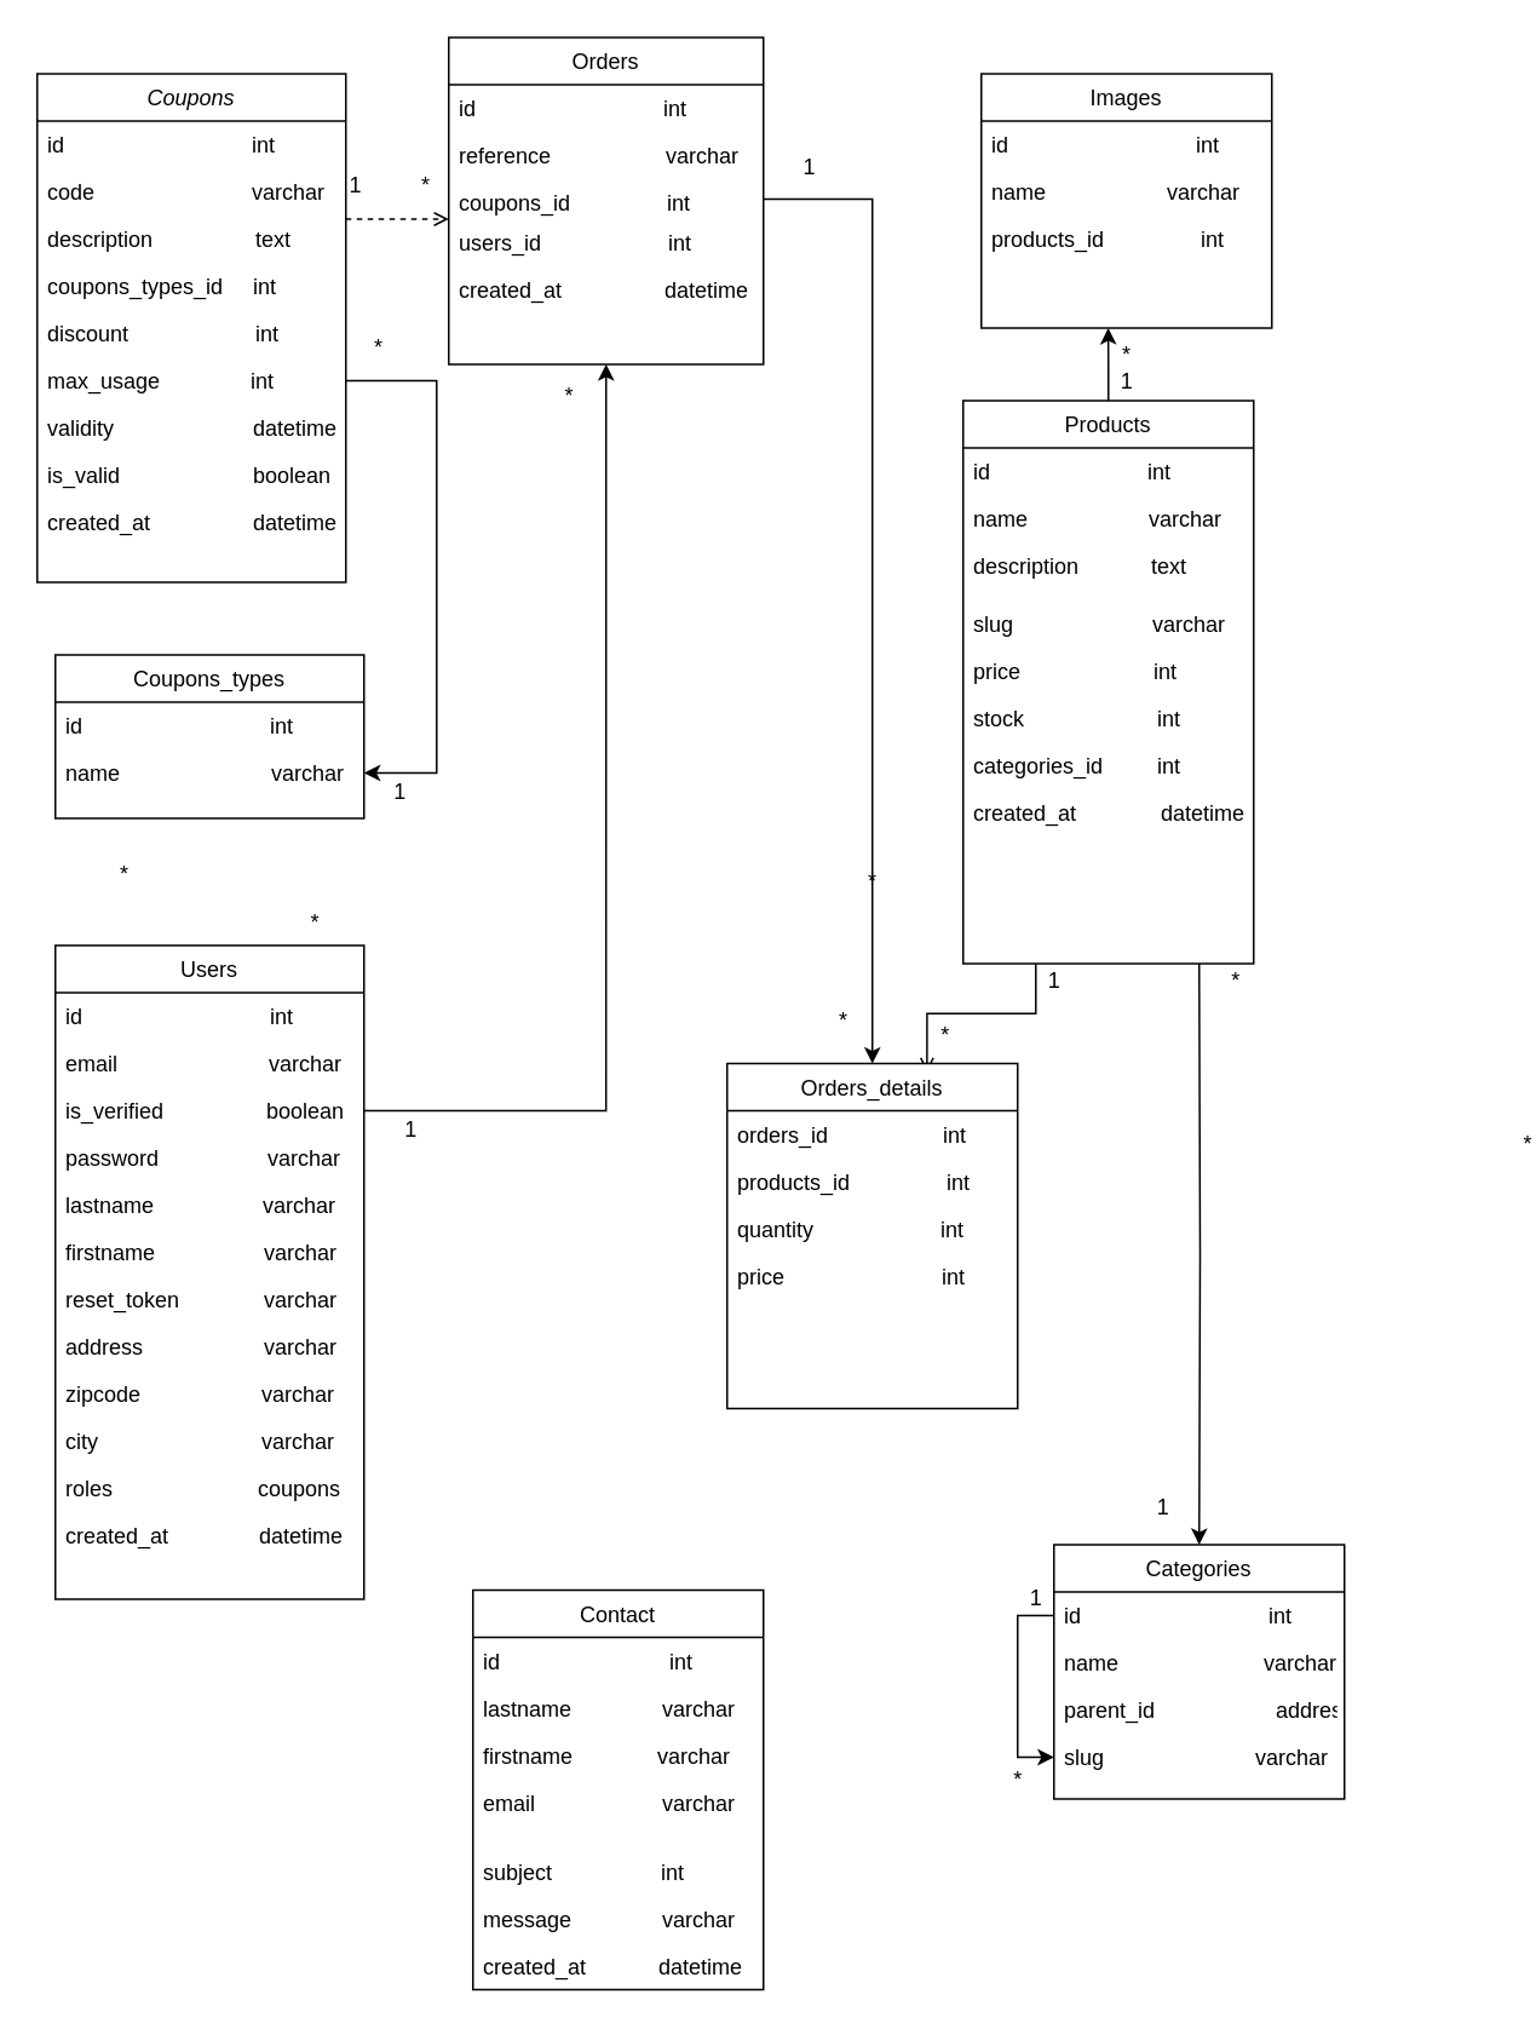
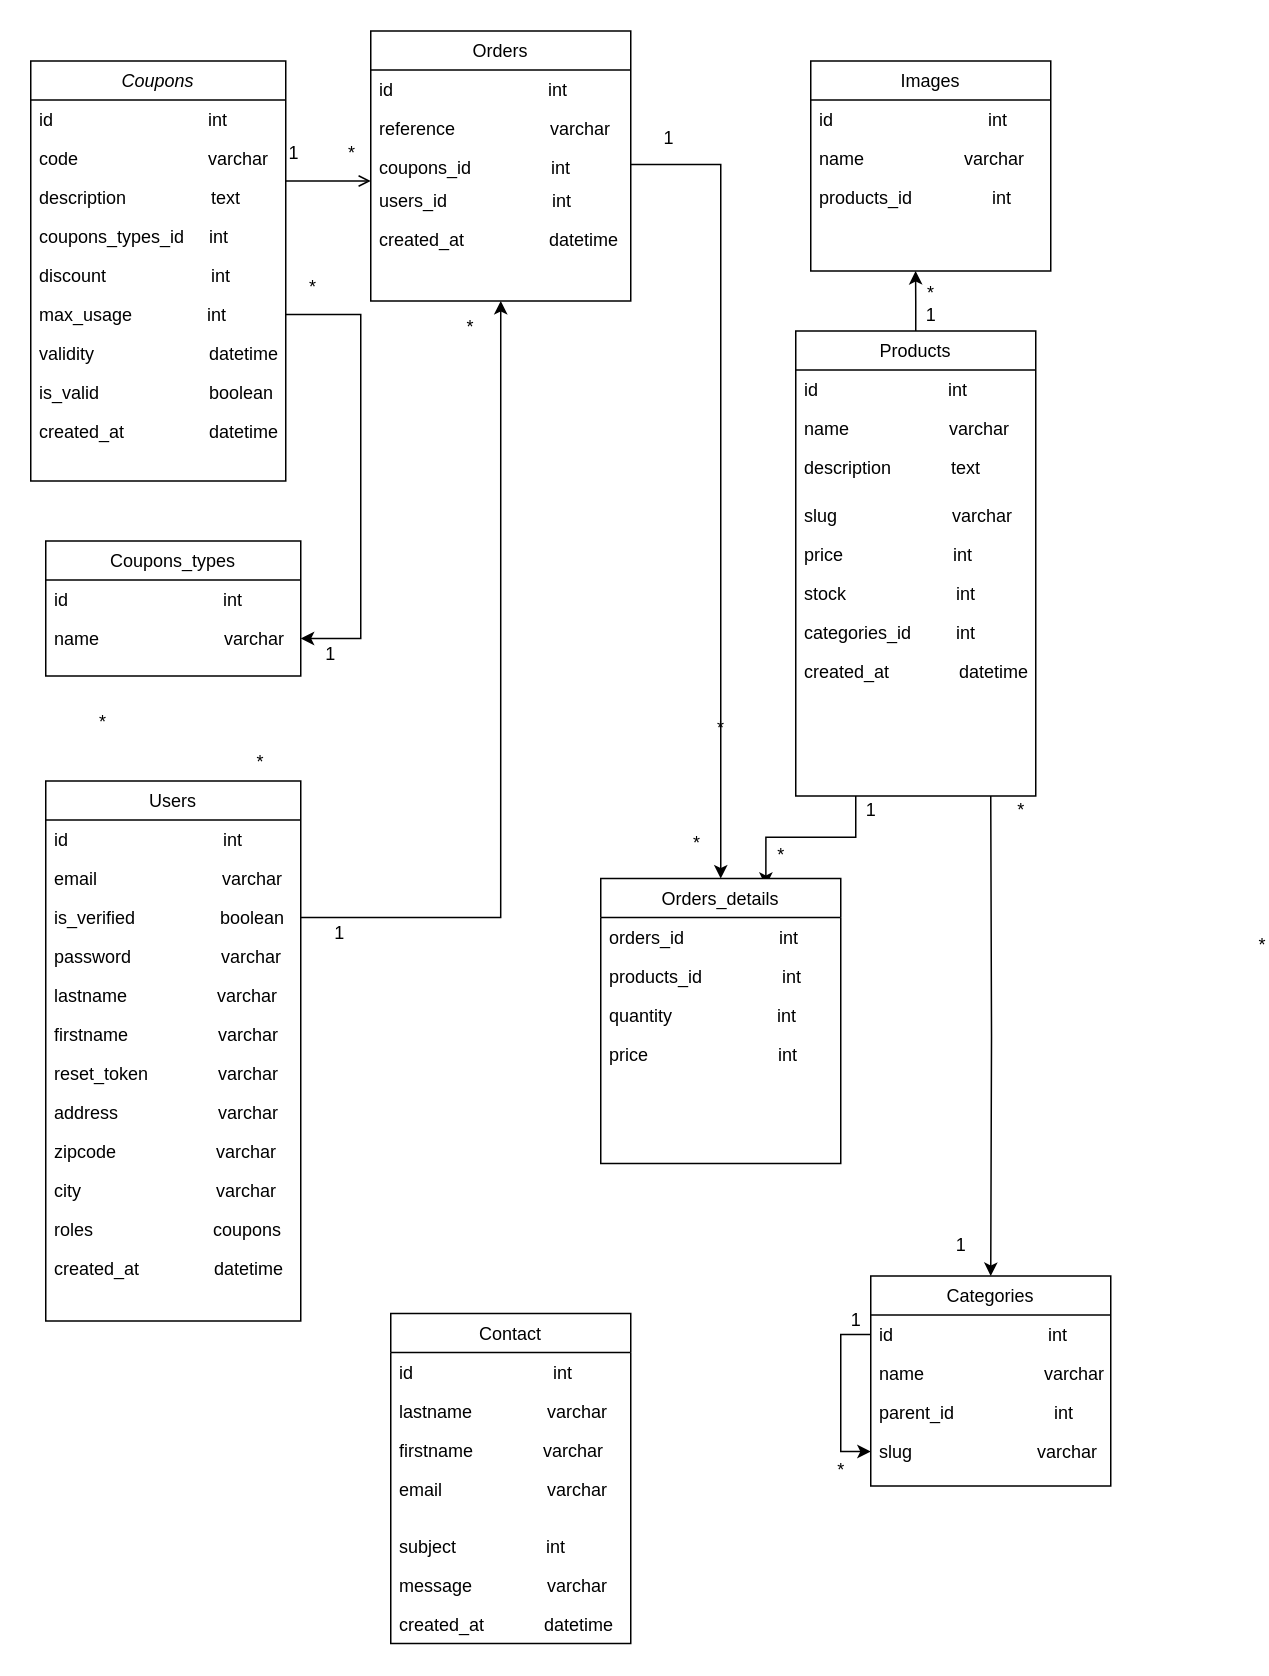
- <mxCell id="18" value="" style="endArrow=open;shadow=0;strokeWidth=1;rounded=0;endFill=1;edgeStyle=elbowEdgeStyle;elbow=vertical;dashed=1;" parent="1" source="2" target="12" edge="1"><mxGeometry x="0.5" y="41" relative="1" as="geometry"><mxPoint x="360" y="192" as="sourcePoint" /><mxPoint x="520" y="192" as="targetPoint" /><mxPoint x="-40" y="32" as="offset" /></mxGeometry></mxCell>
+ <mxCell id="18" value="" style="endArrow=open;shadow=0;strokeWidth=1;rounded=0;endFill=1;edgeStyle=elbowEdgeStyle;elbow=vertical;" parent="1" source="2" target="12" edge="1"><mxGeometry x="0.5" y="41" relative="1" as="geometry"><mxPoint x="360" y="192" as="sourcePoint" /><mxPoint x="520" y="192" as="targetPoint" /><mxPoint x="-40" y="32" as="offset" /></mxGeometry></mxCell>
- <mxCell id="25" style="edgeStyle=orthogonalEdgeStyle;rounded=0;orthogonalLoop=1;jettySize=auto;html=1;exitX=0.25;exitY=1;exitDx=0;exitDy=0;entryX=0.688;entryY=0.026;entryDx=0;entryDy=0;entryPerimeter=0;endArrow=open;" edge="1" parent="1" source="28" target="37"><mxGeometry relative="1" as="geometry" /></mxCell>
+ <mxCell id="25" style="edgeStyle=orthogonalEdgeStyle;rounded=0;orthogonalLoop=1;jettySize=auto;html=1;exitX=0.25;exitY=1;exitDx=0;exitDy=0;entryX=0.688;entryY=0.026;entryDx=0;entryDy=0;entryPerimeter=0;" edge="1" parent="1" source="28" target="37"><mxGeometry relative="1" as="geometry" /></mxCell>
- <mxCell id="46" value="parent_id                    address" style="text;align=left;verticalAlign=top;spacingLeft=4;spacingRight=4;overflow=hidden;rotatable=0;points=[[0,0.5],[1,0.5]];portConstraint=eastwest;" vertex="1" parent="42"><mxGeometry y="78" width="160" height="26" as="geometry" /></mxCell>
+ <mxCell id="46" value="parent_id                    int" style="text;align=left;verticalAlign=top;spacingLeft=4;spacingRight=4;overflow=hidden;rotatable=0;points=[[0,0.5],[1,0.5]];portConstraint=eastwest;" vertex="1" parent="42"><mxGeometry y="78" width="160" height="26" as="geometry" /></mxCell>
